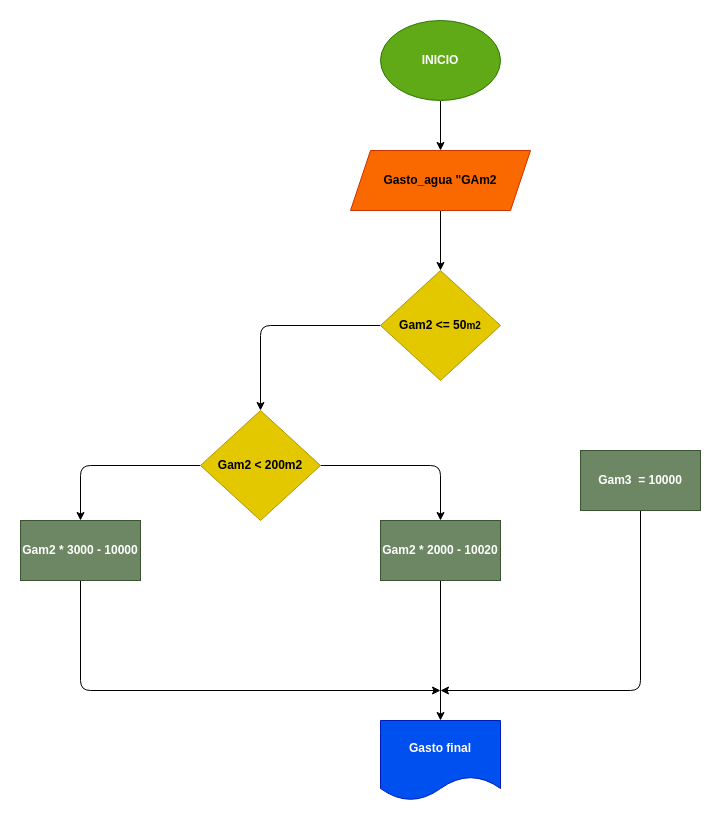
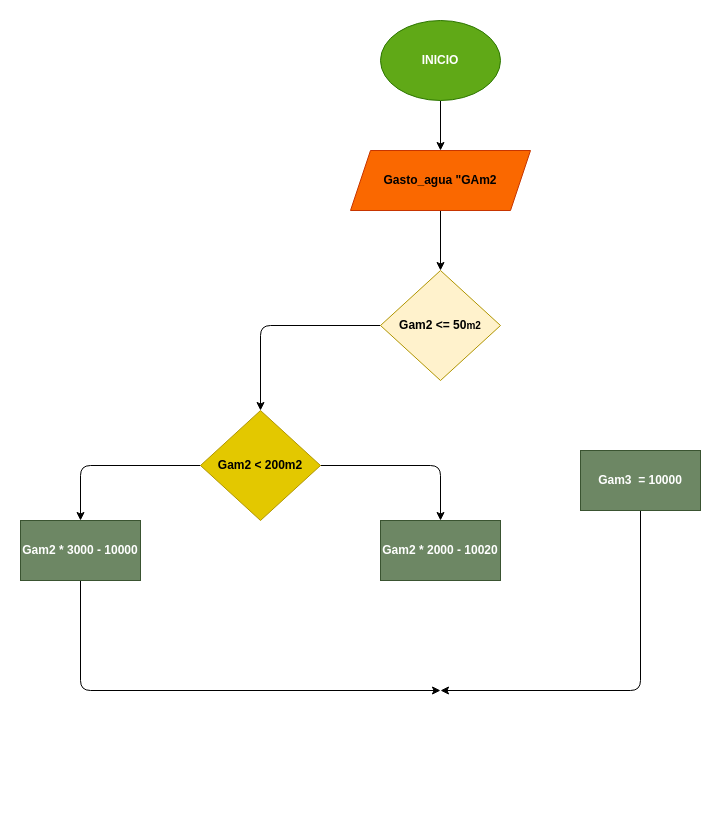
- <mxCell id="7" value="&lt;b&gt;Gam2 &amp;lt;= 50&lt;span style=&quot;font-size: 10px;&quot;&gt;m2&lt;/span&gt;&lt;/b&gt;" style="rhombus;whiteSpace=wrap;html=1;fillColor=#e3c800;strokeColor=#B09500;fontColor=#000000;" parent="1" vertex="1"><mxGeometry x="380" y="270" width="120" height="110" as="geometry" /></mxCell>
+ <mxCell id="7" value="&lt;b&gt;Gam2 &amp;lt;= 50&lt;span style=&quot;font-size: 10px;&quot;&gt;m2&lt;/span&gt;&lt;/b&gt;" style="rhombus;whiteSpace=wrap;html=1;fillColor=#fff2cc;strokeColor=#B09500;fontColor=#000000;" parent="1" vertex="1"><mxGeometry x="380" y="270" width="120" height="110" as="geometry" /></mxCell>
- <mxCell id="13" style="edgeStyle=none;html=1;" parent="1" source="14" target="17" edge="1"><mxGeometry relative="1" as="geometry"><mxPoint x="440" y="730" as="targetPoint" /></mxGeometry></mxCell>
- <mxCell id="17" value="&lt;b&gt;Gasto final&lt;/b&gt;" style="shape=document;whiteSpace=wrap;html=1;boundedLbl=1;fillColor=#0050ef;fontColor=#ffffff;strokeColor=#001DBC;" parent="1" vertex="1"><mxGeometry x="380" y="720" width="120" height="80" as="geometry" /></mxCell>
